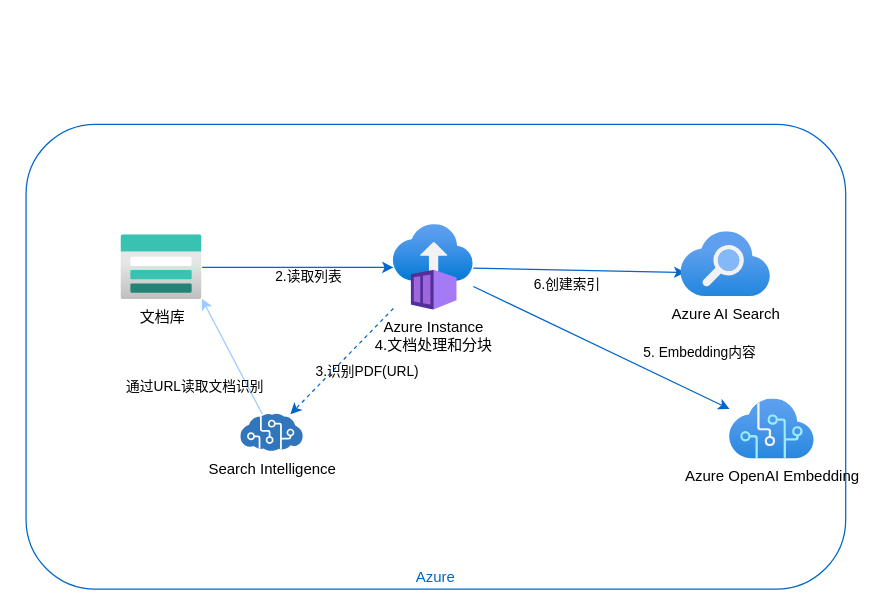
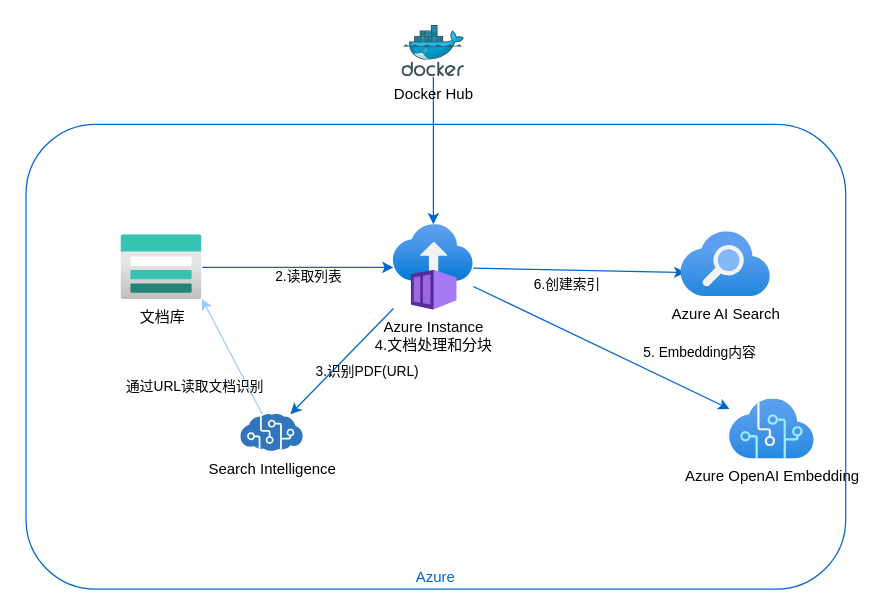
+ <mxCell id="11" value="Docker Hub" style="sketch=0;aspect=fixed;html=1;points=[];align=center;image;fontSize=12;image=img/lib/mscae/Docker.svg;labelBackgroundColor=none;fontColor=#000000;" parent="1" vertex="1"><mxGeometry x="321" y="20" width="50" height="41" as="geometry" /></mxCell>
+ <mxCell id="10" style="edgeStyle=none;html=1;labelBackgroundColor=none;strokeColor=#0066CC;fontColor=#0066CC;" parent="1" source="11" target="9" edge="1"><mxGeometry relative="1" as="geometry" /></mxCell>
- <mxCell id="3" style="edgeStyle=none;html=1;strokeColor=#0066CC;fontColor=#000000;dashed=1;" parent="1" source="9" target="18" edge="1"><mxGeometry relative="1" as="geometry" /></mxCell>
+ <mxCell id="3" style="edgeStyle=none;html=1;strokeColor=#0066CC;fontColor=#000000;" parent="1" source="9" target="18" edge="1"><mxGeometry relative="1" as="geometry" /></mxCell>
